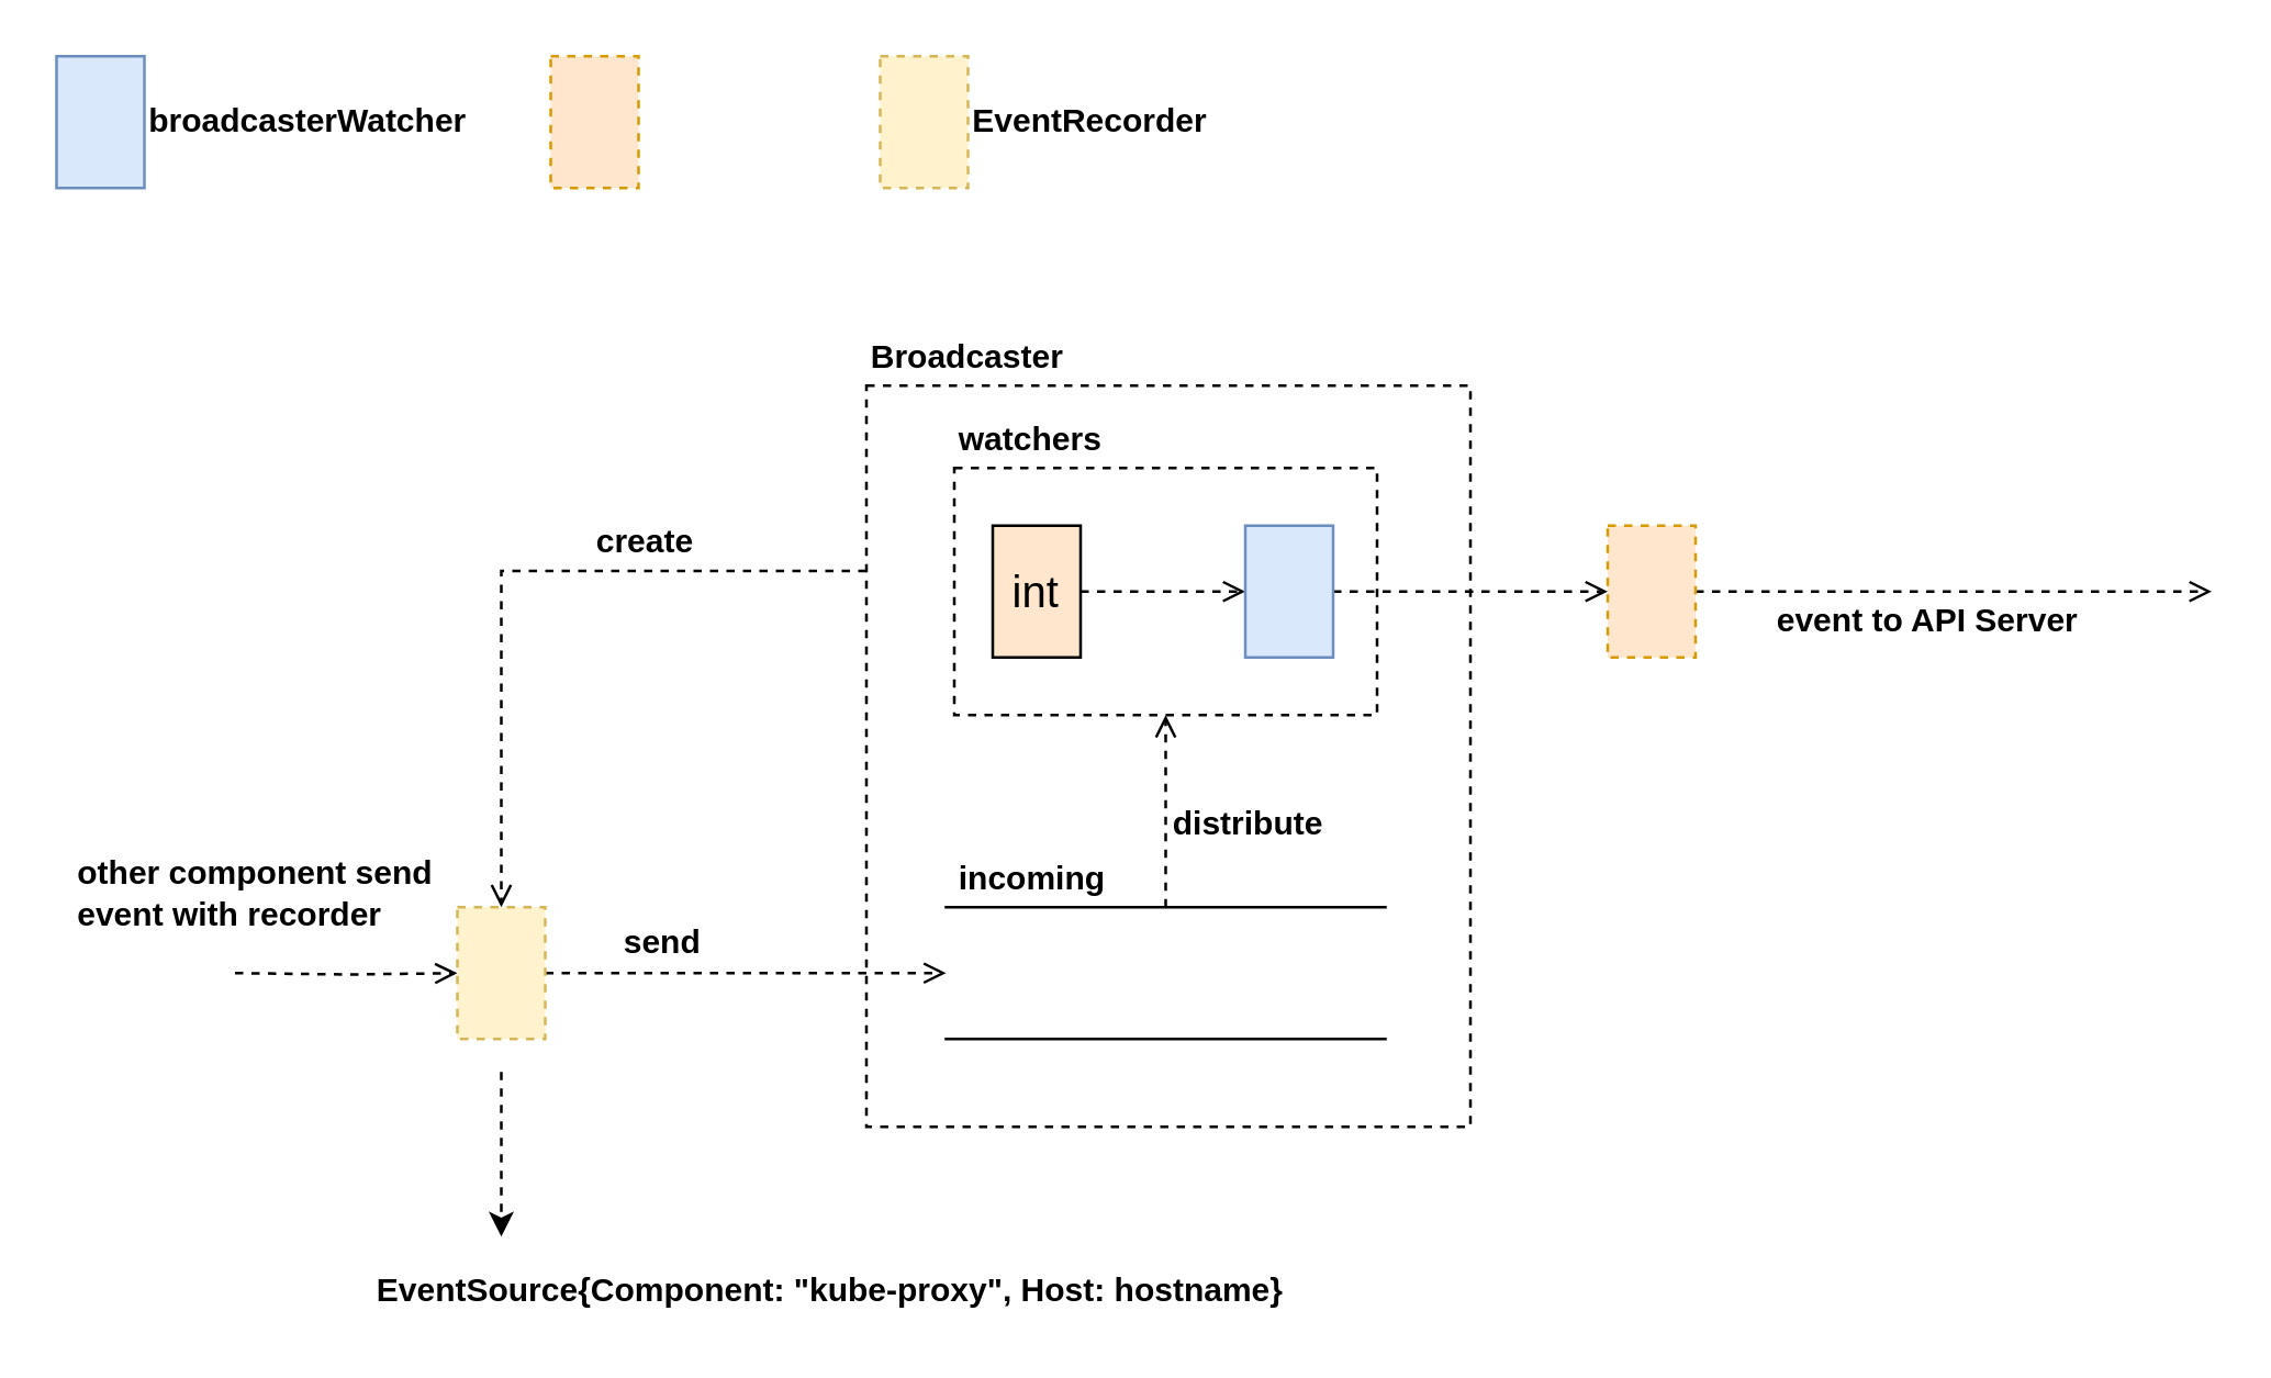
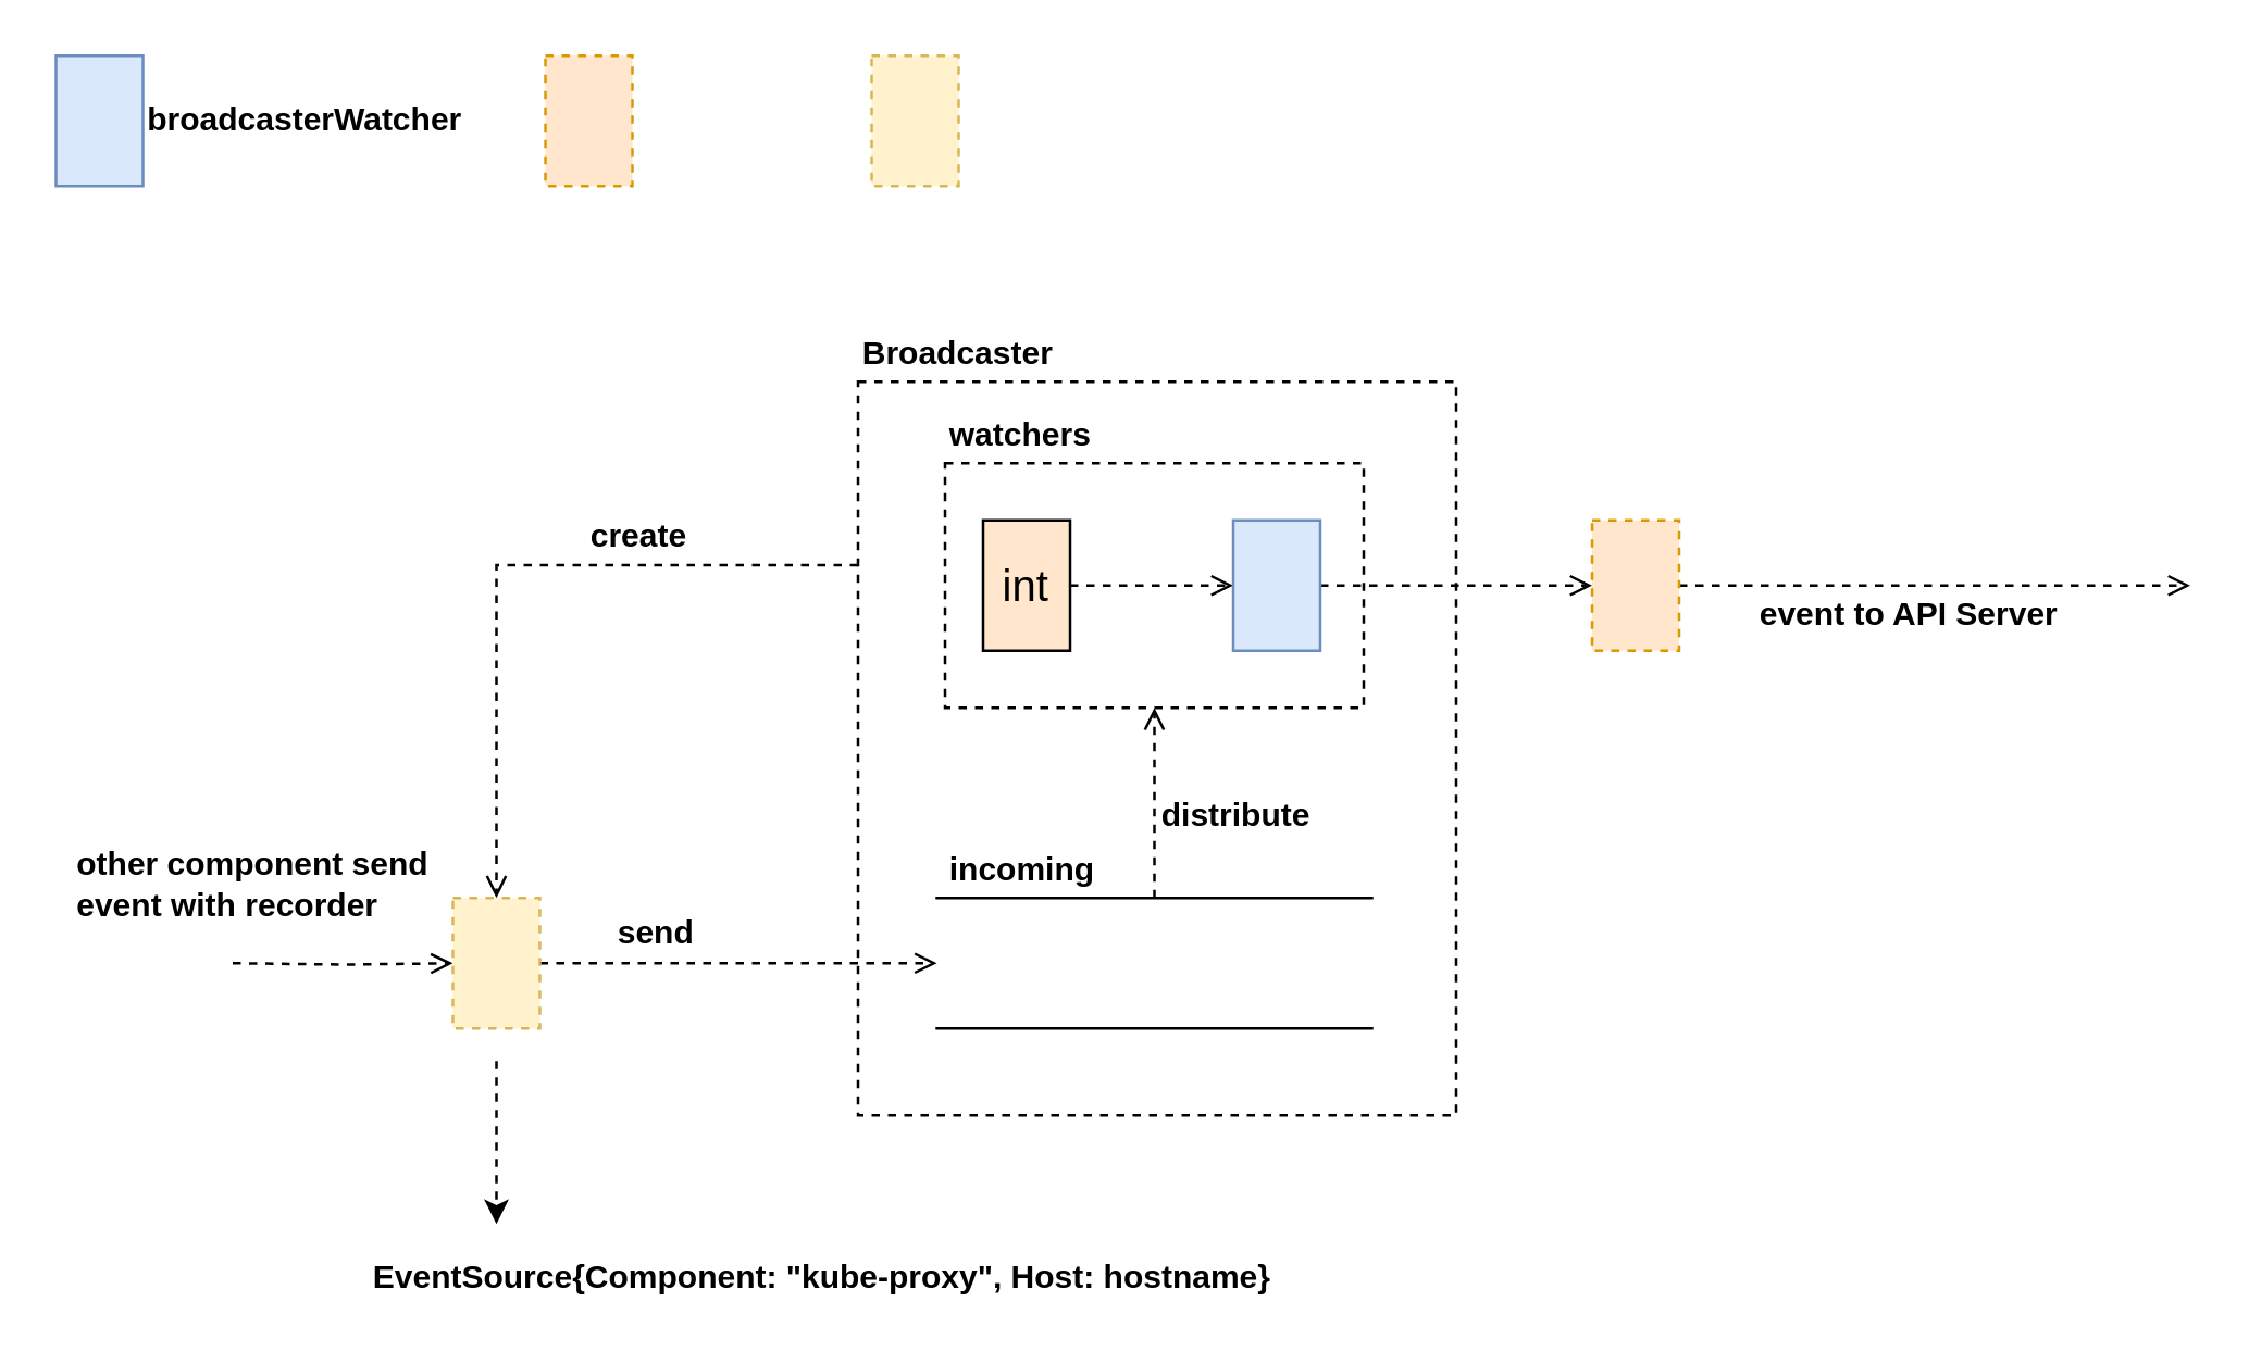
- <mxCell id="23" value="EventRecorder" style="text;html=1;align=left;verticalAlign=middle;resizable=0;points=[];autosize=1;fontSize=12;fontStyle=1" parent="1" vertex="1"><mxGeometry x="352" y="34" width="100" height="20" as="geometry" /></mxCell>
